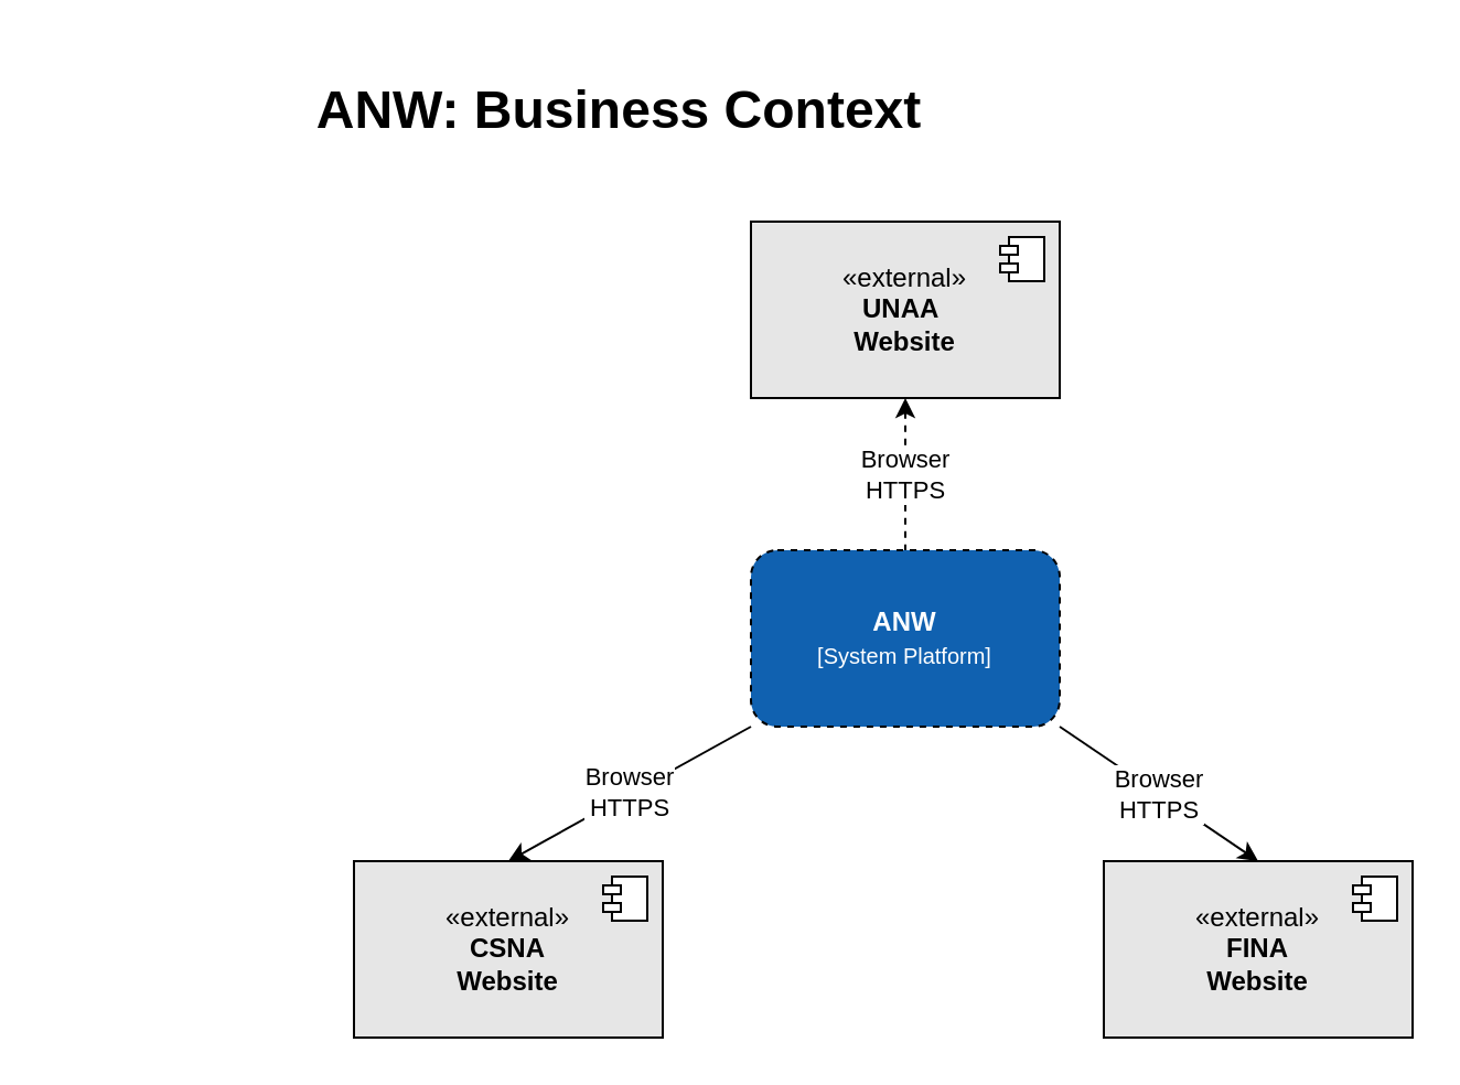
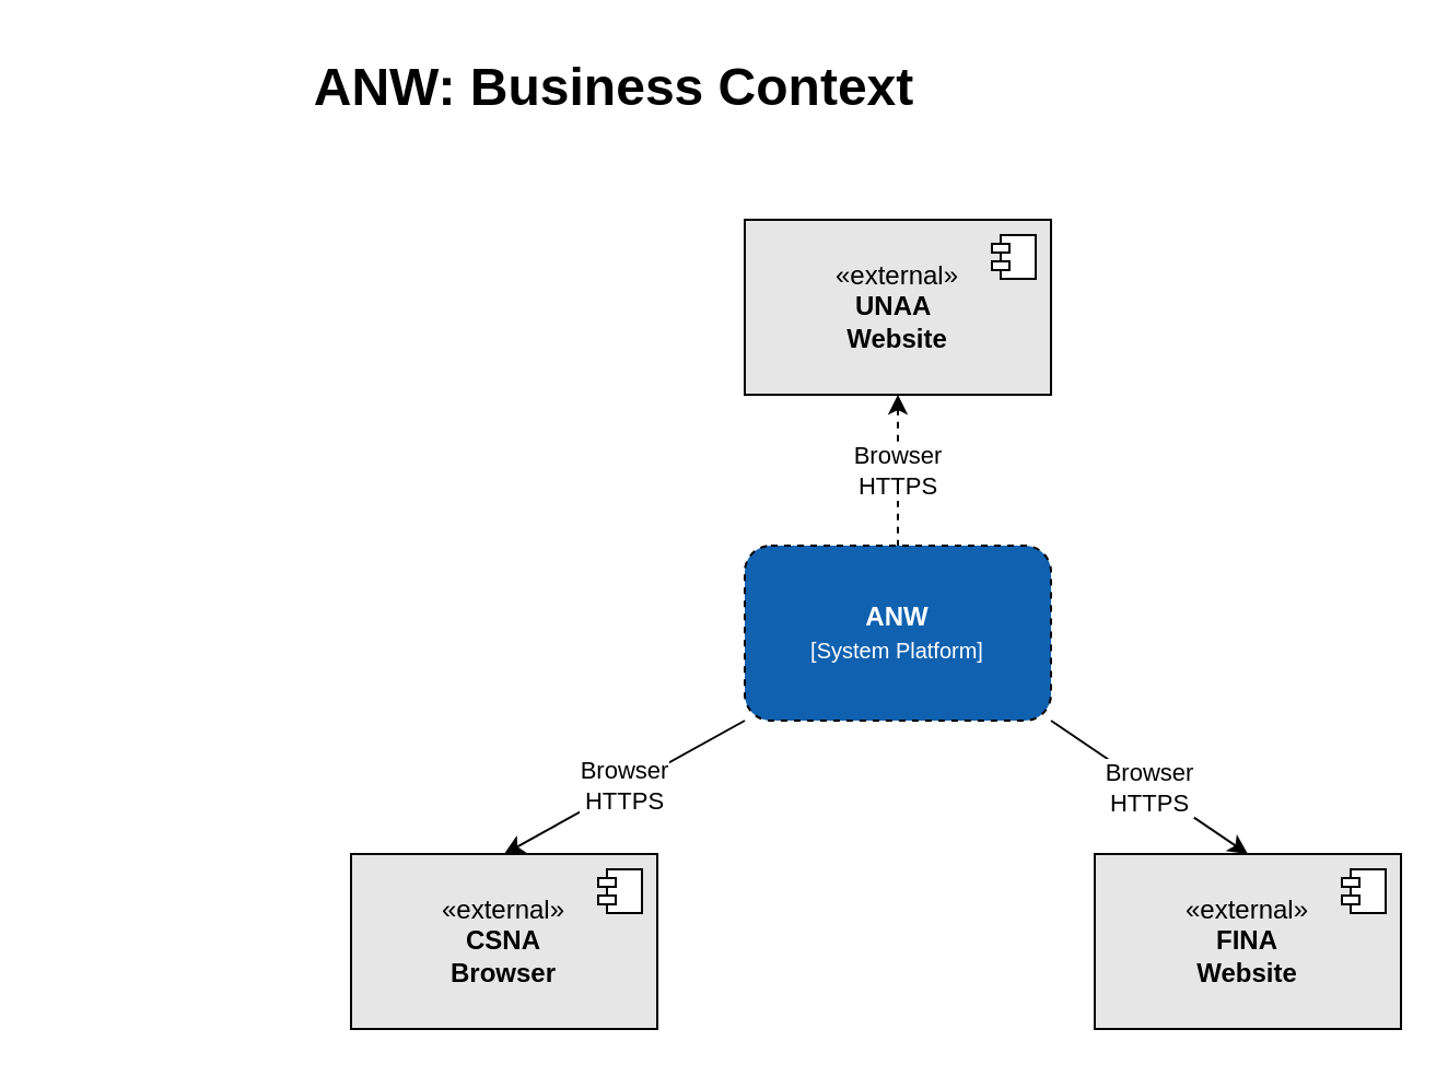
- <mxCell id="13" value="ANW:&amp;nbsp;&lt;span style=&quot;background-color: transparent; color: light-dark(rgb(0, 0, 0), rgb(255, 255, 255));&quot;&gt;Business Context&lt;/span&gt;" style="text;strokeColor=none;fillColor=none;html=1;fontSize=24;fontStyle=1;verticalAlign=middle;align=center;" parent="12" vertex="1"><mxGeometry x="20" y="30" width="520" height="40" as="geometry" /></mxCell>
+ <mxCell id="13" value="ANW:&amp;nbsp;&lt;span style=&quot;background-color: transparent; color: light-dark(rgb(0, 0, 0), rgb(255, 255, 255));&quot;&gt;Business Context&lt;/span&gt;" style="text;strokeColor=none;fillColor=none;html=1;fontSize=24;fontStyle=1;verticalAlign=middle;align=center;" parent="12" vertex="1"><mxGeometry width="520" height="40" as="geometry" x="20" y="20" /></mxCell>
- <mxCell id="9" value="&lt;font&gt;«&lt;/font&gt;external»&lt;br&gt;&lt;b&gt;CSNA&lt;/b&gt;&lt;div&gt;&lt;b&gt;Website&lt;/b&gt;&lt;/div&gt;" style="html=1;dropTarget=0;whiteSpace=wrap;fillColor=#E6E6E6;" parent="1" vertex="1"><mxGeometry x="160" y="390" width="140" height="80" as="geometry" /></mxCell>
+ <mxCell id="9" value="&lt;font&gt;«&lt;/font&gt;external»&lt;br&gt;&lt;b&gt;CSNA&lt;/b&gt;&lt;div&gt;&lt;b&gt;Browser&lt;/b&gt;&lt;/div&gt;" style="html=1;dropTarget=0;whiteSpace=wrap;fillColor=#E6E6E6;" parent="1" vertex="1"><mxGeometry x="160" y="390" width="140" height="80" as="geometry" /></mxCell>
